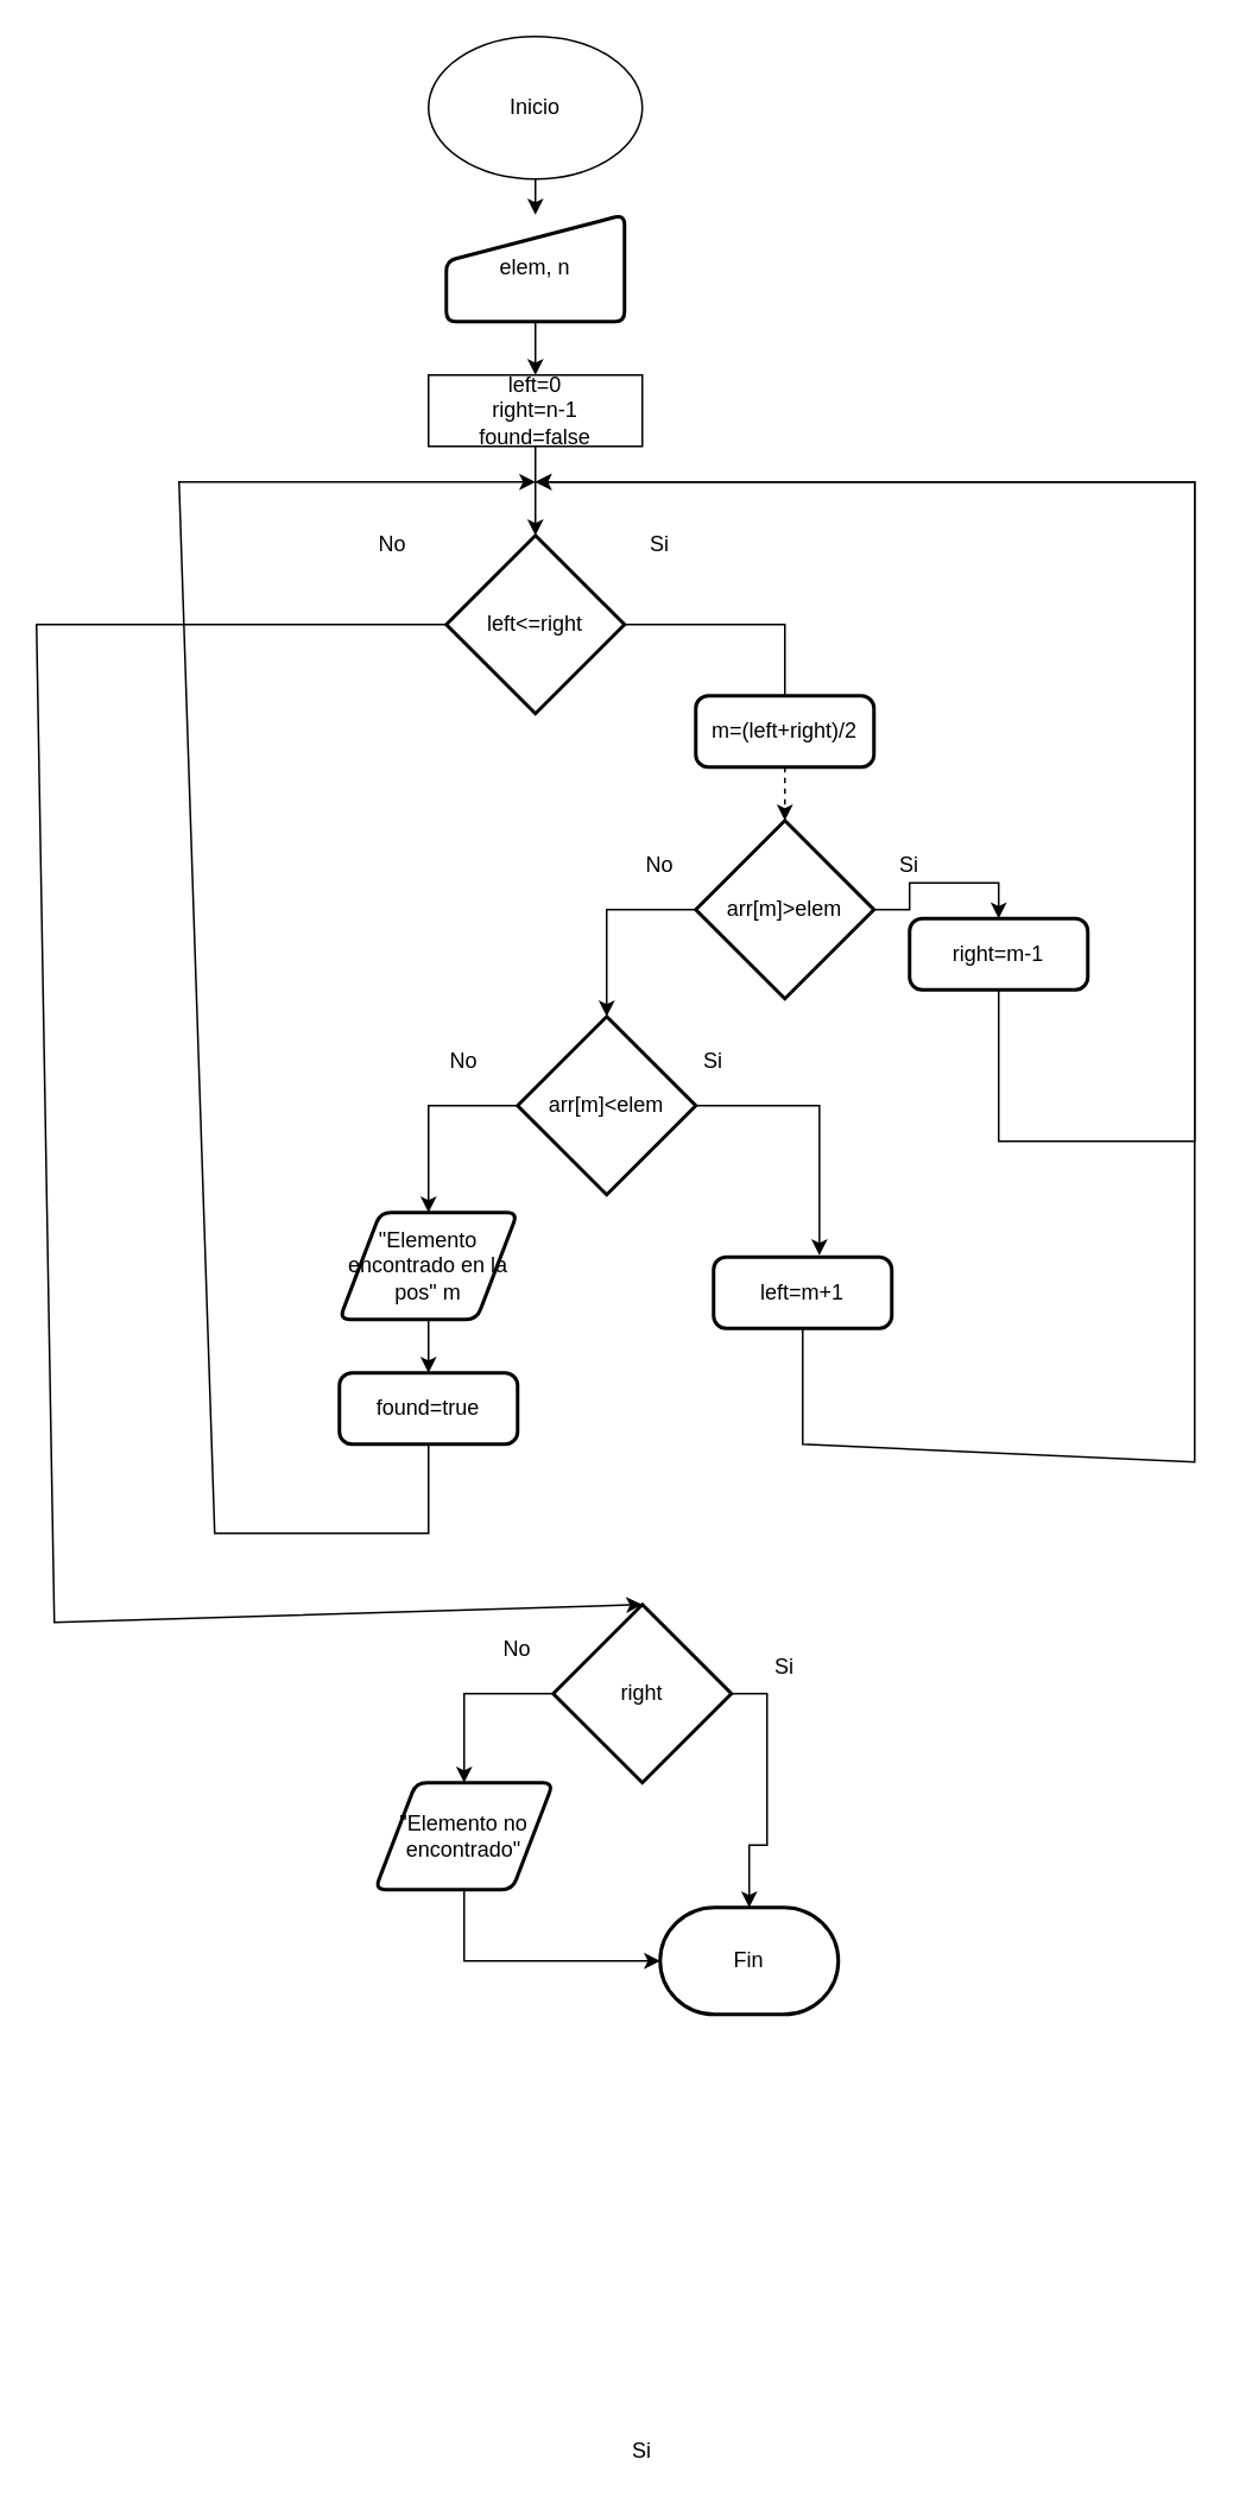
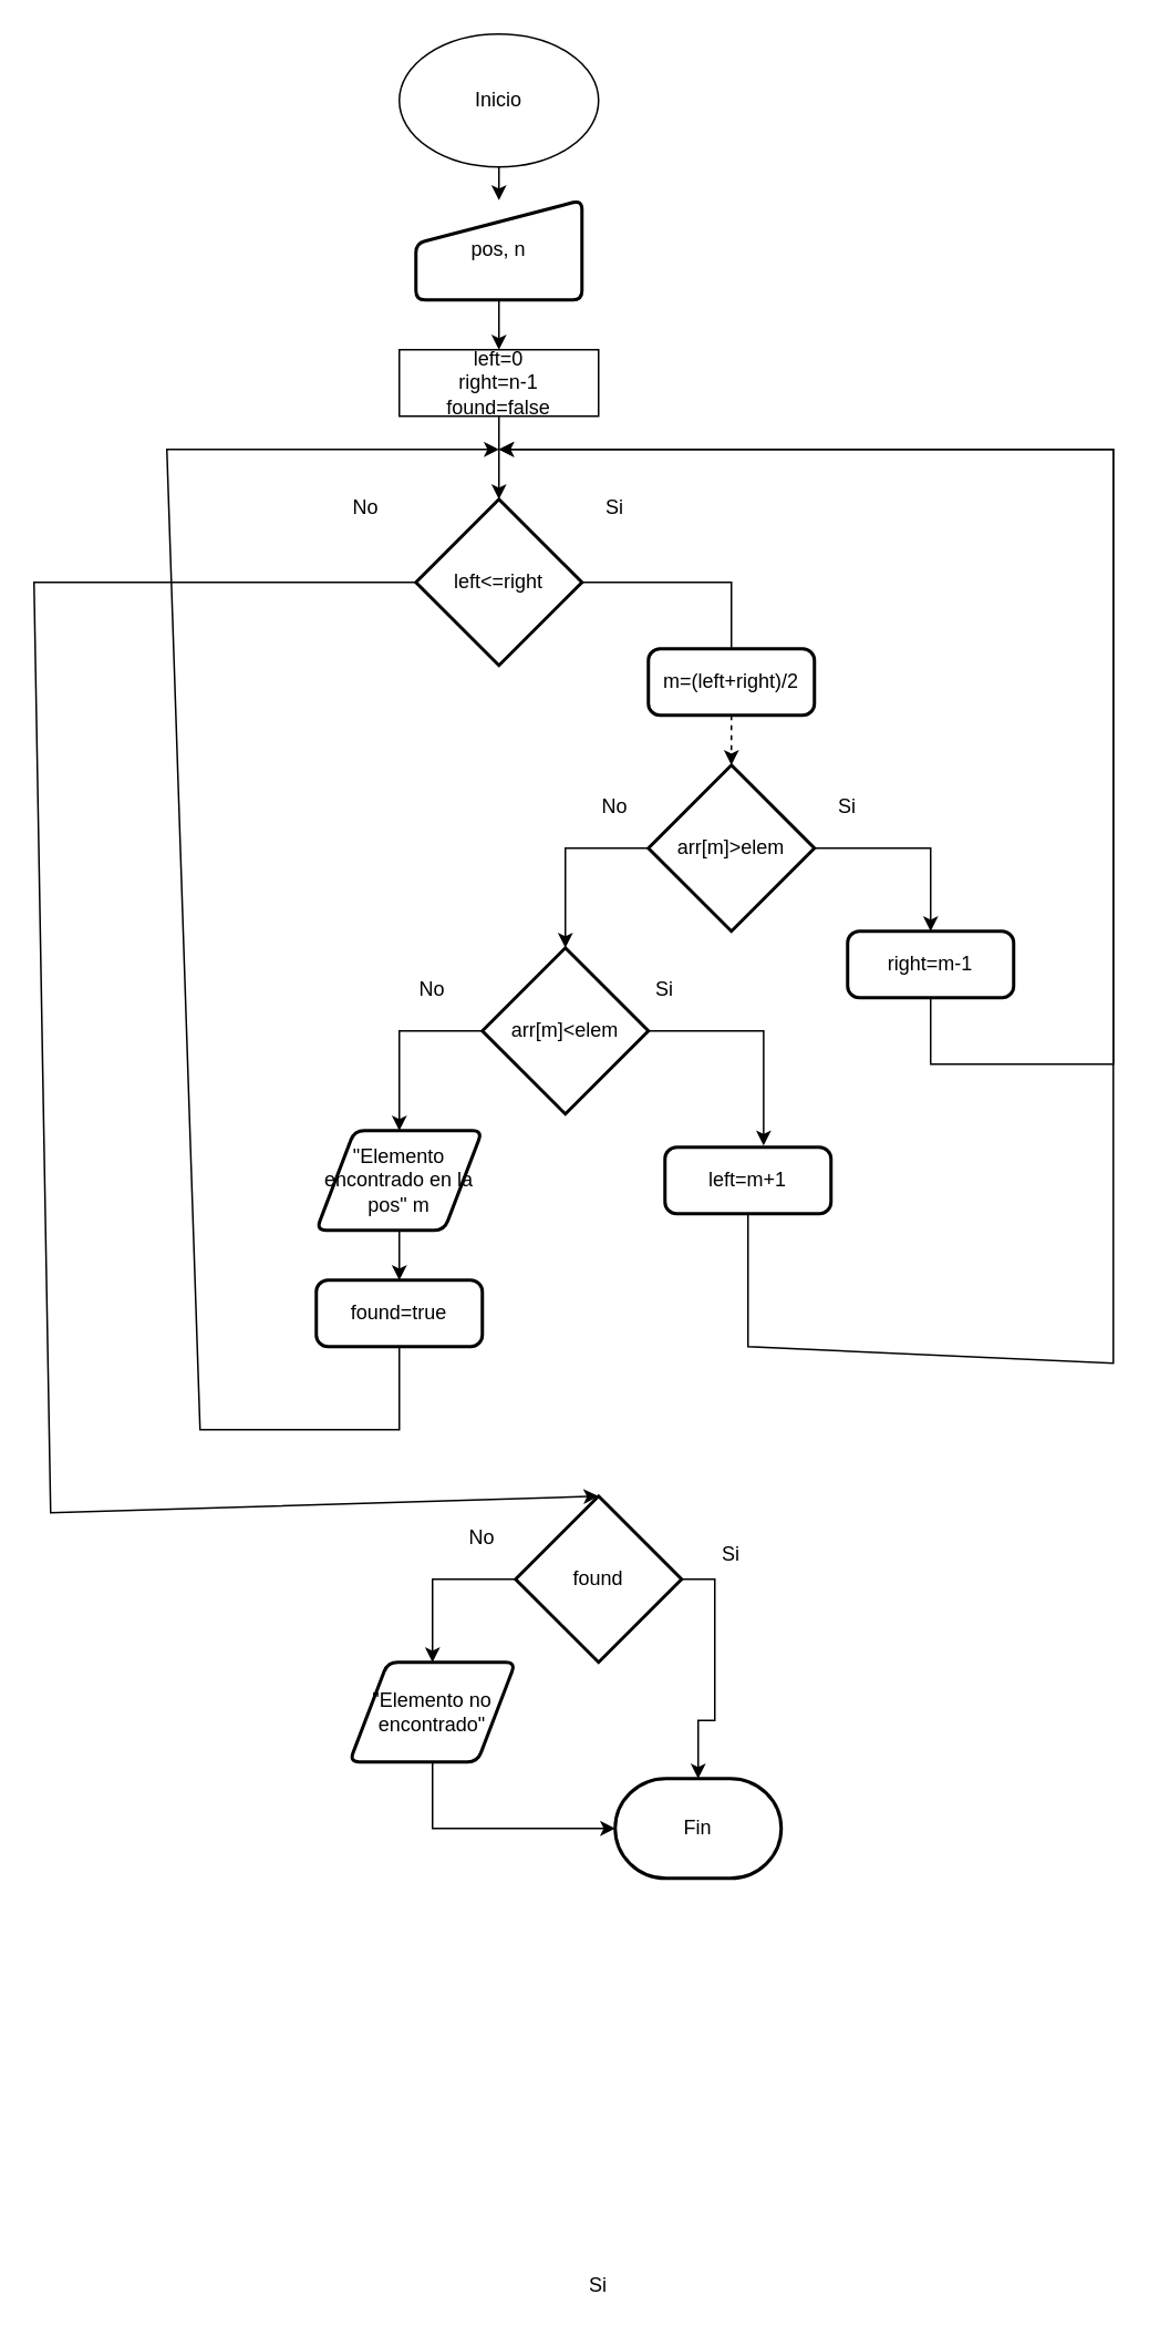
- <mxCell id="10" value="elem, n" style="html=1;strokeWidth=2;shape=manualInput;whiteSpace=wrap;rounded=1;size=26;arcSize=11;" vertex="1" parent="1"><mxGeometry x="250" y="120" width="100" height="60" as="geometry" /></mxCell>
+ <mxCell id="10" value="pos, n" style="html=1;strokeWidth=2;shape=manualInput;whiteSpace=wrap;rounded=1;size=26;arcSize=11;" vertex="1" parent="1"><mxGeometry x="250" y="120" width="100" height="60" as="geometry" /></mxCell>
- <mxCell id="16" value="right=m-1" style="rounded=1;whiteSpace=wrap;html=1;absoluteArcSize=1;arcSize=14;strokeWidth=2;" vertex="1" parent="1"><mxGeometry x="510" y="515" width="100" height="40" as="geometry" /></mxCell>
+ <mxCell id="16" value="right=m-1" style="rounded=1;whiteSpace=wrap;html=1;absoluteArcSize=1;arcSize=14;strokeWidth=2;" vertex="1" parent="1"><mxGeometry x="510" y="560" width="100" height="40" as="geometry" /></mxCell>
- <mxCell id="20" value="left=m+1" style="rounded=1;whiteSpace=wrap;html=1;absoluteArcSize=1;arcSize=14;strokeWidth=2;" vertex="1" parent="1"><mxGeometry x="400" y="705" width="100" height="40" as="geometry" /></mxCell>
+ <mxCell id="20" value="left=m+1" style="rounded=1;whiteSpace=wrap;html=1;absoluteArcSize=1;arcSize=14;strokeWidth=2;" vertex="1" parent="1"><mxGeometry x="400" y="690" width="100" height="40" as="geometry" /></mxCell>
- <mxCell id="29" value="right" style="strokeWidth=2;html=1;shape=mxgraph.flowchart.decision;whiteSpace=wrap;" vertex="1" parent="1"><mxGeometry x="310" y="900" width="100" height="100" as="geometry" /></mxCell>
+ <mxCell id="29" value="found" style="strokeWidth=2;html=1;shape=mxgraph.flowchart.decision;whiteSpace=wrap;" vertex="1" parent="1"><mxGeometry x="310" y="900" width="100" height="100" as="geometry" /></mxCell>
